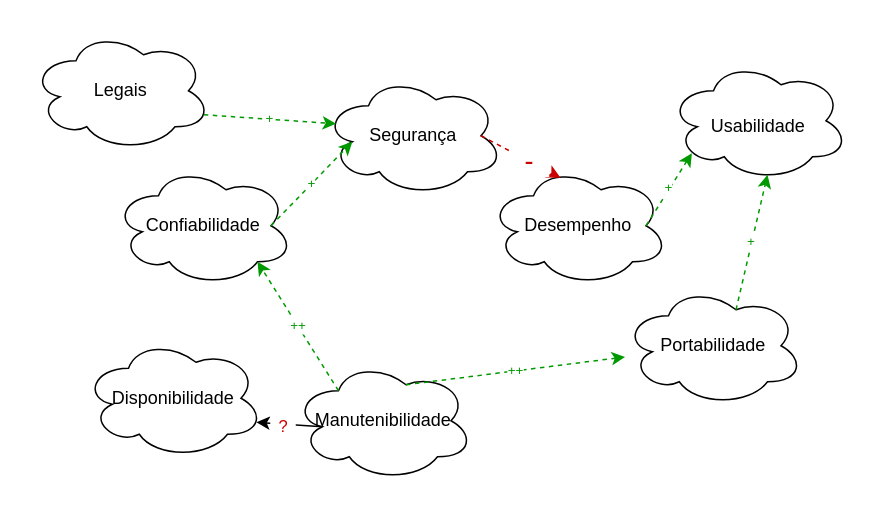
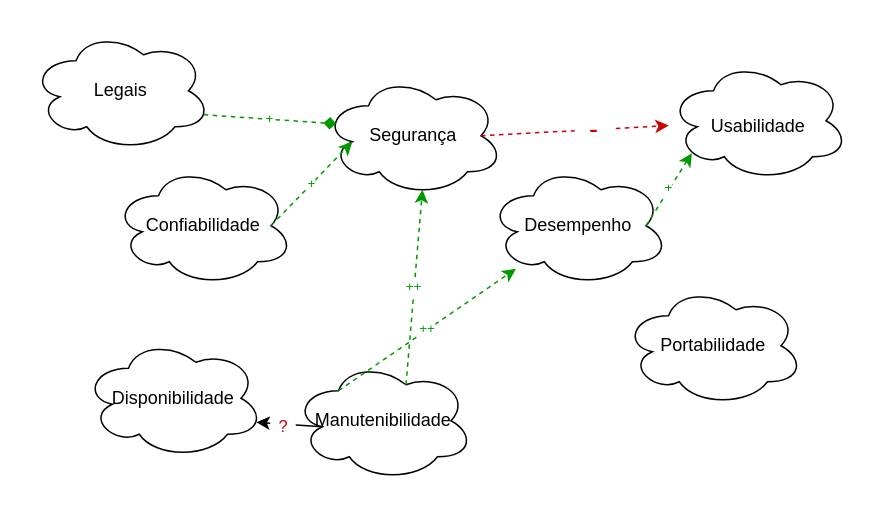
- <mxCell id="15" value="&lt;font color=&quot;#009900&quot;&gt;+&lt;/font&gt;" style="endArrow=classic;html=1;rounded=0;fontSize=9;fontColor=#000000;dashed=1;strokeColor=#009900;entryX=0.07;entryY=0.4;entryDx=0;entryDy=0;entryPerimeter=0;exitX=0.96;exitY=0.7;exitDx=0;exitDy=0;exitPerimeter=0;" edge="1" parent="1" source="8" target="5"><mxGeometry relative="1" as="geometry"><mxPoint x="115" y="60" as="sourcePoint" /><mxPoint x="215" y="60" as="targetPoint" /></mxGeometry></mxCell>
+ <mxCell id="15" value="&lt;font color=&quot;#009900&quot;&gt;+&lt;/font&gt;" style="endArrow=diamond;html=1;rounded=0;fontSize=9;fontColor=#000000;dashed=1;strokeColor=#009900;entryX=0.07;entryY=0.4;entryDx=0;entryDy=0;entryPerimeter=0;exitX=0.96;exitY=0.7;exitDx=0;exitDy=0;exitPerimeter=0;" edge="1" parent="1" source="8" target="5"><mxGeometry relative="1" as="geometry"><mxPoint x="115" y="60" as="sourcePoint" /><mxPoint x="215" y="60" as="targetPoint" /></mxGeometry></mxCell>
- <mxCell id="12" value="&lt;font style=&quot;font-size: 18px&quot; color=&quot;#cc0000&quot;&gt;&amp;nbsp; -&amp;nbsp;&amp;nbsp;&lt;/font&gt;" style="endArrow=classic;html=1;rounded=0;fontSize=9;fontColor=#000000;dashed=1;strokeColor=#CC0000;entryX=0.4;entryY=0.1;entryDx=0;entryDy=0;entryPerimeter=0;exitX=0.875;exitY=0.5;exitDx=0;exitDy=0;exitPerimeter=0;" edge="1" parent="1" source="5" target="4"><mxGeometry x="0.2" relative="1" as="geometry"><mxPoint x="335" y="90" as="sourcePoint" /><mxPoint x="435" y="90" as="targetPoint" /><mxPoint as="offset" /></mxGeometry></mxCell>
+ <mxCell id="12" value="&lt;font style=&quot;font-size: 18px&quot; color=&quot;#cc0000&quot;&gt;&amp;nbsp; -&amp;nbsp;&amp;nbsp;&lt;/font&gt;" style="endArrow=classic;html=1;rounded=0;fontSize=9;fontColor=#000000;dashed=1;strokeColor=#CC0000;exitX=0.875;exitY=0.5;exitDx=0;exitDy=0;exitPerimeter=0;" edge="1" parent="1" source="5" target="2"><mxGeometry x="0.2" relative="1" as="geometry"><mxPoint x="335" y="90" as="sourcePoint" /><mxPoint x="435" y="90" as="targetPoint" /><mxPoint as="offset" /></mxGeometry></mxCell>
- <mxCell id="11" value="&lt;font color=&quot;#009900&quot;&gt;+&lt;/font&gt;" style="endArrow=classic;html=1;rounded=0;fontSize=9;fontColor=#000000;dashed=1;strokeColor=#009900;entryX=0.55;entryY=0.95;entryDx=0;entryDy=0;entryPerimeter=0;exitX=0.625;exitY=0.2;exitDx=0;exitDy=0;exitPerimeter=0;" edge="1" parent="1" source="6" target="2"><mxGeometry relative="1" as="geometry"><mxPoint x="585" y="160" as="sourcePoint" /><mxPoint x="595" y="50" as="targetPoint" /></mxGeometry></mxCell>
- <mxCell id="17" value="&lt;font color=&quot;#009900&quot;&gt;++&lt;/font&gt;" style="endArrow=classic;html=1;rounded=0;fontSize=9;fontColor=#000000;dashed=1;strokeColor=#009900;exitX=0.25;exitY=0.25;exitDx=0;exitDy=0;exitPerimeter=0;entryX=0.8;entryY=0.8;entryDx=0;entryDy=0;entryPerimeter=0;" edge="1" parent="1" source="10" target="3"><mxGeometry relative="1" as="geometry"><mxPoint x="255" y="140" as="sourcePoint" /><mxPoint x="255" y="140" as="targetPoint" /></mxGeometry></mxCell>
+ <mxCell id="17" value="&lt;font color=&quot;#009900&quot;&gt;++&lt;/font&gt;" style="endArrow=classic;html=1;rounded=0;fontSize=9;fontColor=#000000;dashed=1;strokeColor=#009900;exitX=0.25;exitY=0.25;exitDx=0;exitDy=0;exitPerimeter=0;" edge="1" parent="1" source="10" target="4"><mxGeometry relative="1" as="geometry"><mxPoint x="255" y="140" as="sourcePoint" /><mxPoint x="255" y="140" as="targetPoint" /></mxGeometry></mxCell>
- <mxCell id="16" value="&lt;font color=&quot;#009900&quot;&gt;++&lt;/font&gt;" style="endArrow=classic;html=1;rounded=0;fontSize=9;fontColor=#000000;dashed=1;strokeColor=#009900;exitX=0.625;exitY=0.2;exitDx=0;exitDy=0;exitPerimeter=0;" edge="1" parent="1" source="10" target="6"><mxGeometry relative="1" as="geometry"><mxPoint x="255" y="140" as="sourcePoint" /><mxPoint x="255" y="140" as="targetPoint" /></mxGeometry></mxCell>
+ <mxCell id="16" value="&lt;font color=&quot;#009900&quot;&gt;++&lt;/font&gt;" style="endArrow=classic;html=1;rounded=0;fontSize=9;fontColor=#000000;dashed=1;strokeColor=#009900;exitX=0.625;exitY=0.2;exitDx=0;exitDy=0;exitPerimeter=0;entryX=0.55;entryY=0.95;entryDx=0;entryDy=0;entryPerimeter=0;" edge="1" parent="1" source="10" target="5"><mxGeometry relative="1" as="geometry"><mxPoint x="255" y="140" as="sourcePoint" /><mxPoint x="255" y="140" as="targetPoint" /></mxGeometry></mxCell>
